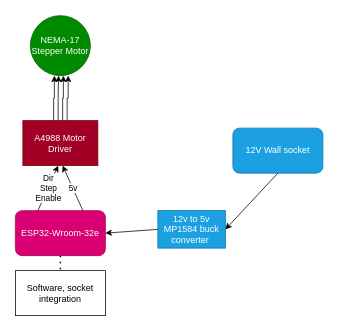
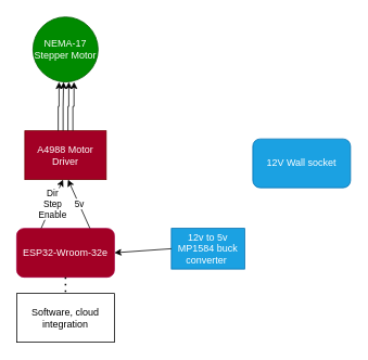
- <mxCell id="17" value="" style="endArrow=classic;html=1;rounded=0;entryX=1;entryY=0.5;entryDx=0;entryDy=0;exitX=0.5;exitY=1;exitDx=0;exitDy=0;" edge="1" parent="1" source="15" target="16"><mxGeometry width="50" height="50" relative="1" as="geometry"><mxPoint x="110" y="330" as="sourcePoint" /><mxPoint x="160" y="280" as="targetPoint" /></mxGeometry></mxCell>
- <mxCell id="8" value="ESP32-Wroom-32e" style="rounded=1;whiteSpace=wrap;html=1;fillColor=#d80073;fontColor=#ffffff;strokeColor=#A50040;" vertex="1" parent="1"><mxGeometry x="20" y="280" width="120" height="60" as="geometry" /></mxCell>
+ <mxCell id="8" value="ESP32-Wroom-32e" style="rounded=1;whiteSpace=wrap;html=1;fillColor=#a20025;fontColor=#ffffff;strokeColor=#A50040;" vertex="1" parent="1"><mxGeometry x="20" y="280" width="120" height="60" as="geometry" /></mxCell>
- <mxCell id="14" value="Software, socket integration" style="rounded=0;whiteSpace=wrap;html=1;" vertex="1" parent="1"><mxGeometry x="20" y="360" width="120" height="60" as="geometry" /></mxCell>
+ <mxCell id="14" value="Software, cloud integration" style="rounded=0;whiteSpace=wrap;html=1;" vertex="1" parent="1"><mxGeometry x="20" y="360" width="120" height="60" as="geometry" /></mxCell>
